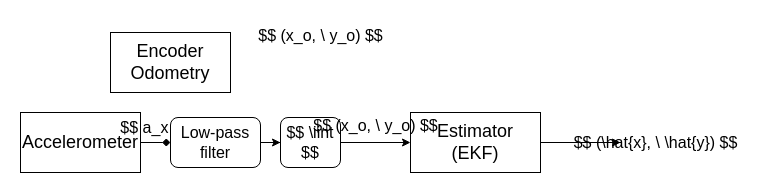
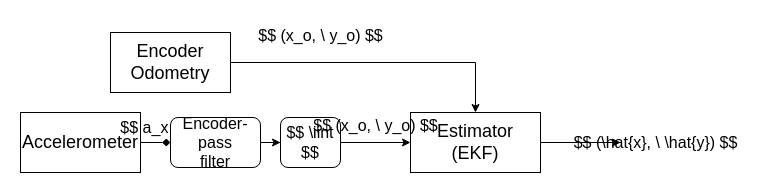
+ <mxCell id="2" style="edgeStyle=orthogonalEdgeStyle;rounded=0;orthogonalLoop=1;jettySize=auto;html=1;exitX=1;exitY=0.5;exitDx=0;exitDy=0;entryX=0.5;entryY=0;entryDx=0;entryDy=0;fontSize=18;" parent="1" source="3" target="7" edge="1"><mxGeometry relative="1" as="geometry"><mxPoint x="240" y="82" as="targetPoint" /></mxGeometry></mxCell>
- <mxCell id="14" value="&lt;font style=&quot;font-size: 16px;&quot;&gt;Low-pass&lt;br&gt;filter&lt;br&gt;&lt;/font&gt;" style="rounded=1;whiteSpace=wrap;html=1;" parent="1" vertex="1"><mxGeometry x="170" y="117" width="90" height="50" as="geometry" /></mxCell>
+ <mxCell id="14" value="&lt;font style=&quot;font-size: 16px;&quot;&gt;Encoder-pass&lt;br&gt;filter&lt;br&gt;&lt;/font&gt;" style="rounded=1;whiteSpace=wrap;html=1;" parent="1" vertex="1"><mxGeometry x="170" y="117" width="90" height="50" as="geometry" /></mxCell>
